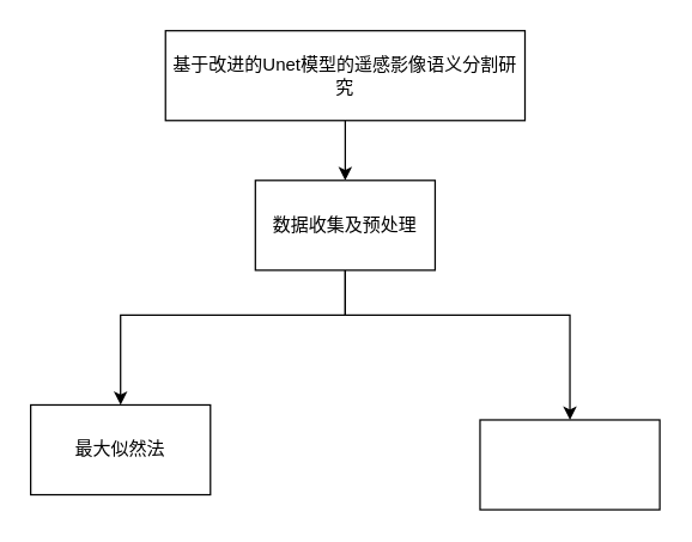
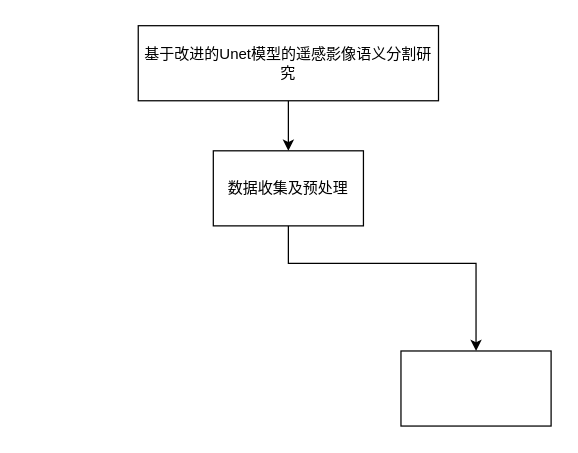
- <mxCell id="5" style="edgeStyle=orthogonalEdgeStyle;rounded=0;orthogonalLoop=1;jettySize=auto;html=1;entryX=0.5;entryY=0;entryDx=0;entryDy=0;" edge="1" parent="1" source="6" target="7"><mxGeometry relative="1" as="geometry"><mxPoint x="80" y="280" as="targetPoint" /><Array as="points"><mxPoint x="230" y="210" /><mxPoint x="80" y="210" /></Array></mxGeometry></mxCell>
- <mxCell id="7" value="最大似然法" style="rounded=0;whiteSpace=wrap;html=1;" vertex="1" parent="1"><mxGeometry x="20" y="270" width="120" height="60" as="geometry" /></mxCell>
